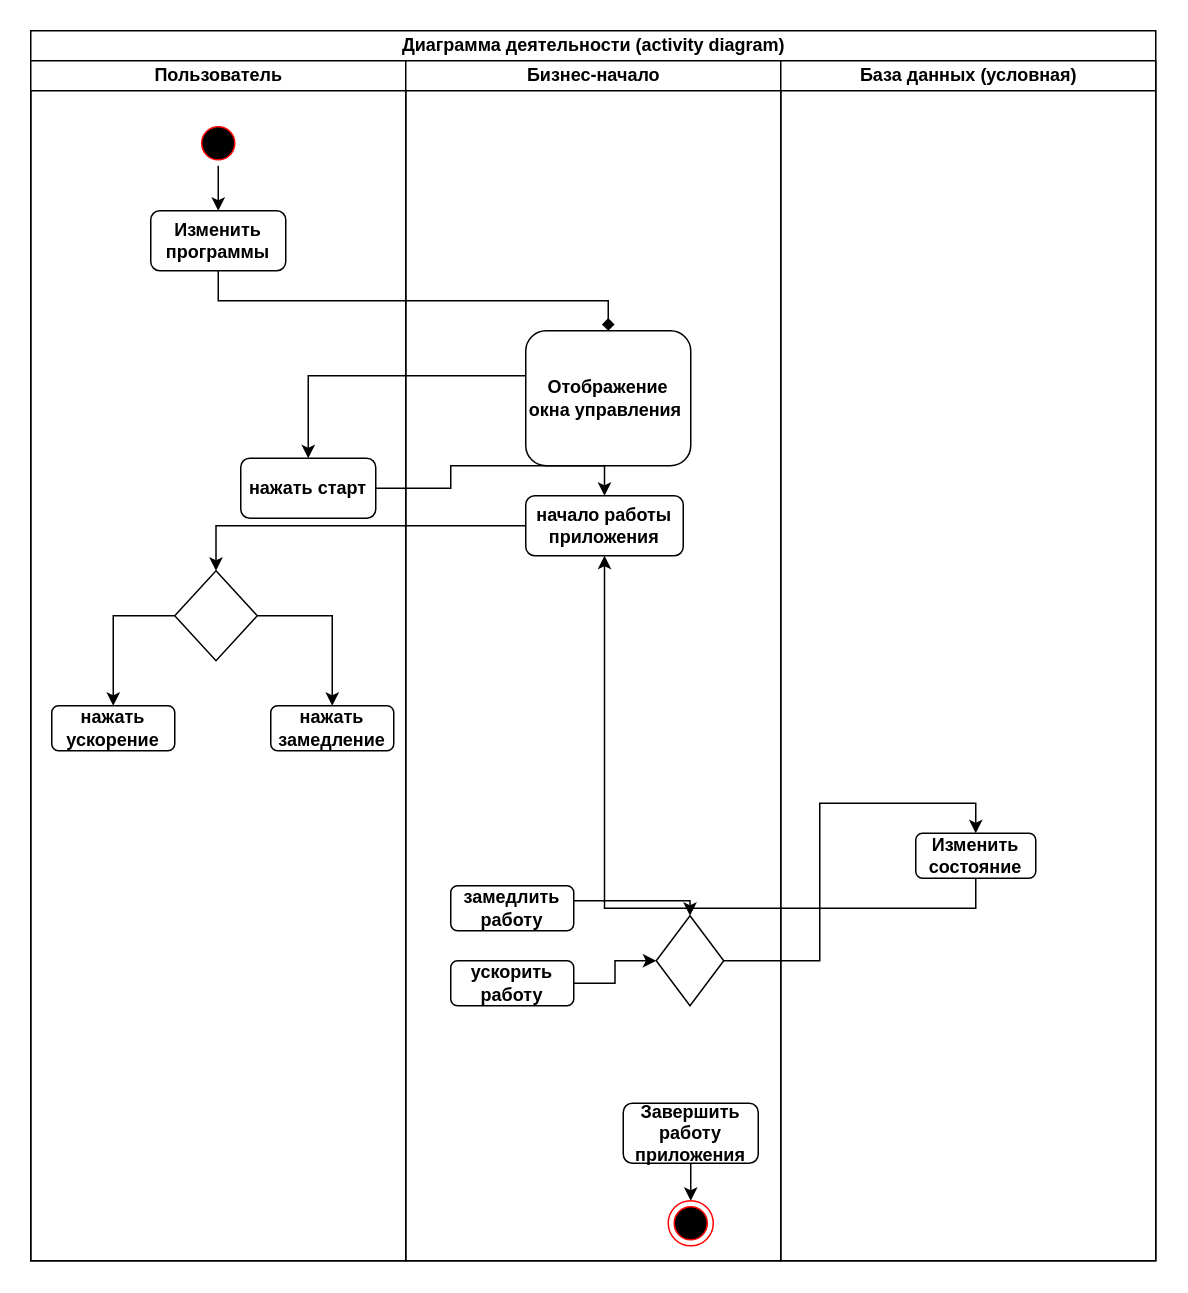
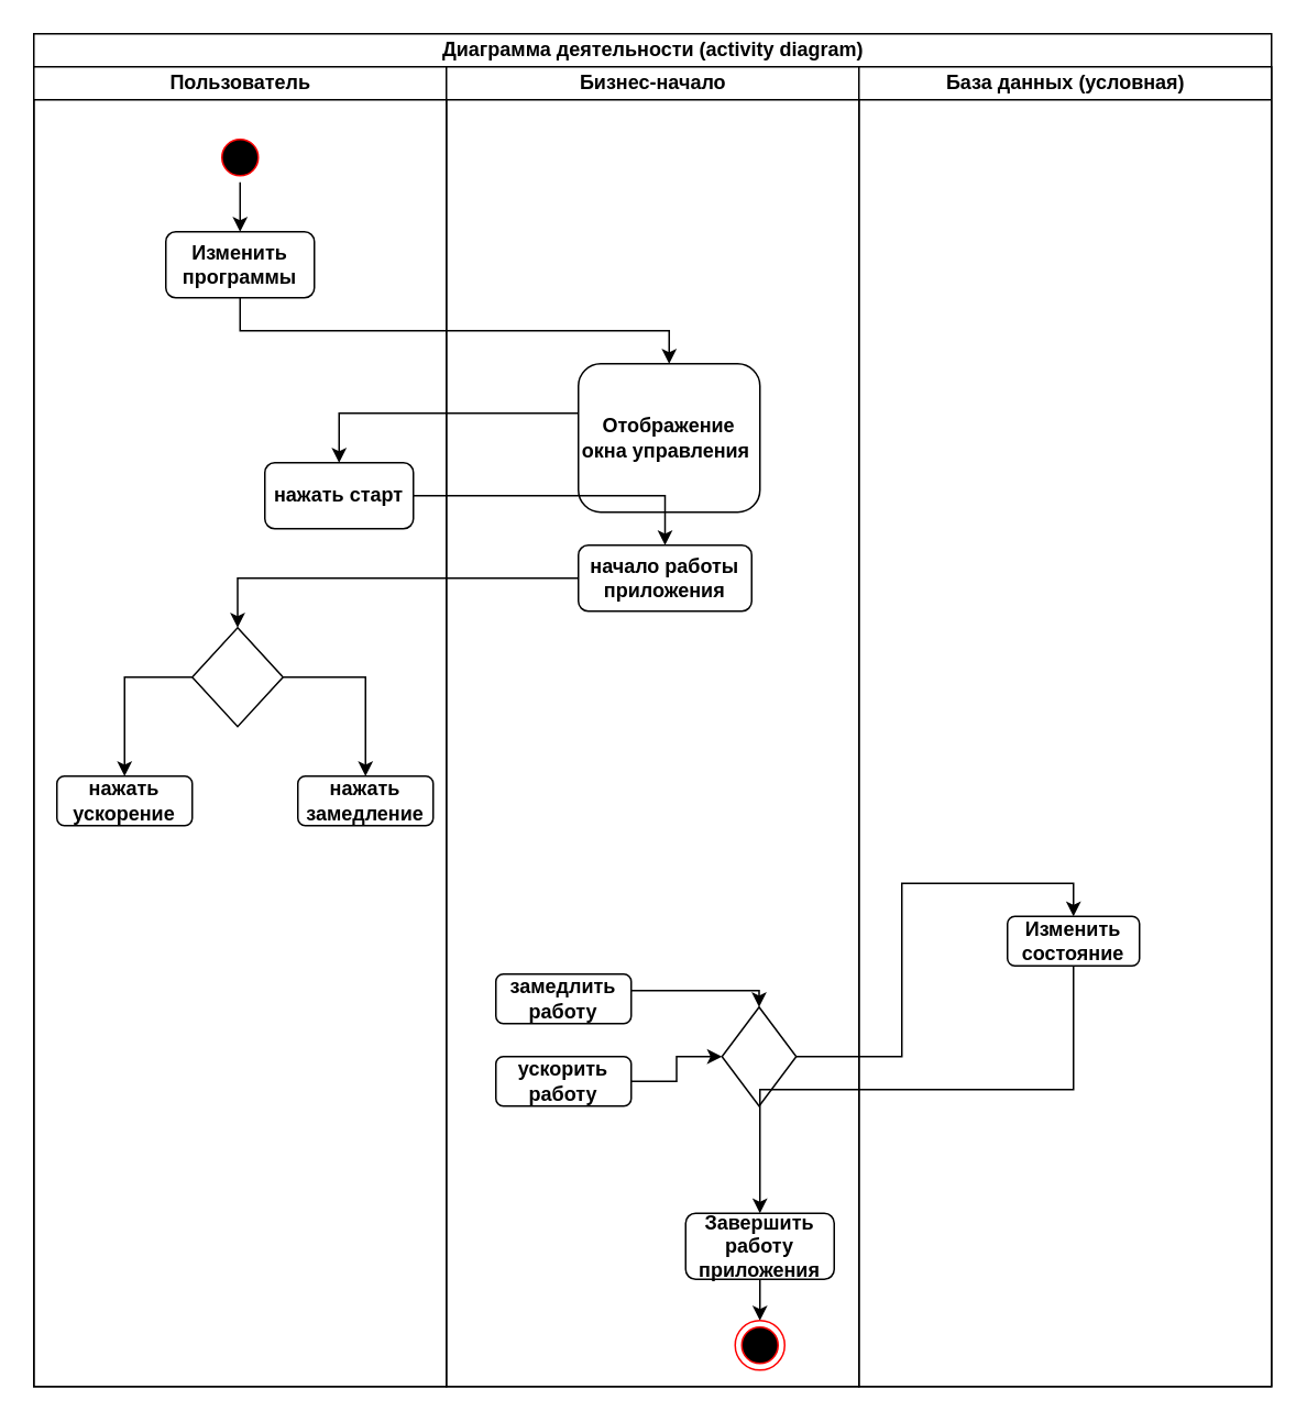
- <mxCell id="28" style="edgeStyle=orthogonalEdgeStyle;rounded=0;orthogonalLoop=1;jettySize=auto;html=1;entryX=0.5;entryY=0;entryDx=0;entryDy=0;endArrow=diamond;" parent="2" source="6" target="14" edge="1"><mxGeometry relative="1" as="geometry"><Array as="points"><mxPoint x="125" y="180" /><mxPoint x="385" y="180" /></Array></mxGeometry></mxCell>
+ <mxCell id="28" style="edgeStyle=orthogonalEdgeStyle;rounded=0;orthogonalLoop=1;jettySize=auto;html=1;entryX=0.5;entryY=0;entryDx=0;entryDy=0;" parent="2" source="6" target="14" edge="1"><mxGeometry relative="1" as="geometry"><Array as="points"><mxPoint x="125" y="180" /><mxPoint x="385" y="180" /></Array></mxGeometry></mxCell>
- <mxCell id="7" value="&lt;b&gt;нажать старт&lt;/b&gt;" style="rounded=1;whiteSpace=wrap;html=1;" parent="3" vertex="1"><mxGeometry x="140" y="265" width="90" height="40" as="geometry" /></mxCell>
+ <mxCell id="7" value="&lt;b&gt;нажать старт&lt;/b&gt;" style="rounded=1;whiteSpace=wrap;html=1;" parent="3" vertex="1"><mxGeometry x="140" y="240" width="90" height="40" as="geometry" /></mxCell>
- <mxCell id="31" style="edgeStyle=orthogonalEdgeStyle;rounded=0;orthogonalLoop=1;jettySize=auto;html=1;exitX=0.5;exitY=1;exitDx=0;exitDy=0;" edge="1" parent="2" source="25" target="15"><mxGeometry relative="1" as="geometry" /></mxCell>
+ <mxCell id="31" style="edgeStyle=orthogonalEdgeStyle;rounded=0;orthogonalLoop=1;jettySize=auto;html=1;exitX=0.5;exitY=1;exitDx=0;exitDy=0;entryX=0.5;entryY=0;entryDx=0;entryDy=0;" edge="1" parent="2" source="25" target="17"><mxGeometry relative="1" as="geometry" /></mxCell>
